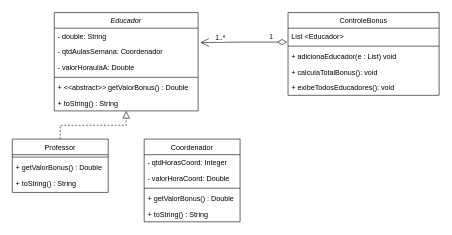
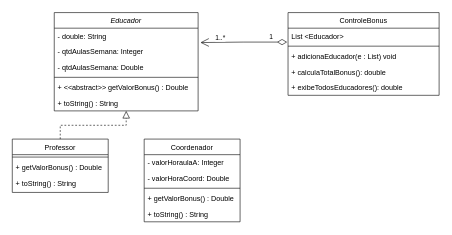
- <mxCell id="4" value="- qtdAulasSemana: Coordenador" style="text;align=left;verticalAlign=top;spacingLeft=4;spacingRight=4;overflow=hidden;rotatable=0;points=[[0,0.5],[1,0.5]];portConstraint=eastwest;rounded=0;shadow=0;html=0;" parent="2" vertex="1"><mxGeometry y="52" width="240" height="26" as="geometry" /></mxCell>
+ <mxCell id="4" value="- qtdAulasSemana: Integer" style="text;align=left;verticalAlign=top;spacingLeft=4;spacingRight=4;overflow=hidden;rotatable=0;points=[[0,0.5],[1,0.5]];portConstraint=eastwest;rounded=0;shadow=0;html=0;" parent="2" vertex="1"><mxGeometry y="52" width="240" height="26" as="geometry" /></mxCell>
- <mxCell id="5" value="- valorHoraulaA: Double" style="text;align=left;verticalAlign=top;spacingLeft=4;spacingRight=4;overflow=hidden;rotatable=0;points=[[0,0.5],[1,0.5]];portConstraint=eastwest;rounded=0;shadow=0;html=0;" parent="2" vertex="1"><mxGeometry y="78" width="240" height="26" as="geometry" /></mxCell>
+ <mxCell id="5" value="- qtdAulasSemana: Double" style="text;align=left;verticalAlign=top;spacingLeft=4;spacingRight=4;overflow=hidden;rotatable=0;points=[[0,0.5],[1,0.5]];portConstraint=eastwest;rounded=0;shadow=0;html=0;" parent="2" vertex="1"><mxGeometry y="78" width="240" height="26" as="geometry" /></mxCell>
- <mxCell id="24" value="+ calculaTotalBonus(): void" style="text;align=left;verticalAlign=top;spacingLeft=4;spacingRight=4;overflow=hidden;rotatable=0;points=[[0,0.5],[1,0.5]];portConstraint=eastwest;" parent="20" vertex="1"><mxGeometry y="86" width="252" height="26" as="geometry" /></mxCell>
+ <mxCell id="24" value="+ calculaTotalBonus(): double" style="text;align=left;verticalAlign=top;spacingLeft=4;spacingRight=4;overflow=hidden;rotatable=0;points=[[0,0.5],[1,0.5]];portConstraint=eastwest;" parent="20" vertex="1"><mxGeometry y="86" width="252" height="26" as="geometry" /></mxCell>
- <mxCell id="25" value="+ exibeTodosEducadores(): void" style="text;align=left;verticalAlign=top;spacingLeft=4;spacingRight=4;overflow=hidden;rotatable=0;points=[[0,0.5],[1,0.5]];portConstraint=eastwest;" parent="20" vertex="1"><mxGeometry y="112" width="252" height="26" as="geometry" /></mxCell>
+ <mxCell id="25" value="+ exibeTodosEducadores(): double" style="text;align=left;verticalAlign=top;spacingLeft=4;spacingRight=4;overflow=hidden;rotatable=0;points=[[0,0.5],[1,0.5]];portConstraint=eastwest;" parent="20" vertex="1"><mxGeometry y="112" width="252" height="26" as="geometry" /></mxCell>
- <mxCell id="15" value="- qtdHorasCoord: Integer" style="text;align=left;verticalAlign=top;spacingLeft=4;spacingRight=4;overflow=hidden;rotatable=0;points=[[0,0.5],[1,0.5]];portConstraint=eastwest;" parent="14" vertex="1"><mxGeometry y="26" width="160" height="26" as="geometry" /></mxCell>
+ <mxCell id="15" value="- valorHoraulaA: Integer" style="text;align=left;verticalAlign=top;spacingLeft=4;spacingRight=4;overflow=hidden;rotatable=0;points=[[0,0.5],[1,0.5]];portConstraint=eastwest;" parent="14" vertex="1"><mxGeometry y="26" width="160" height="26" as="geometry" /></mxCell>
